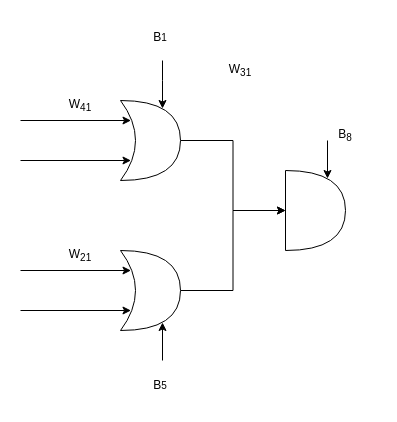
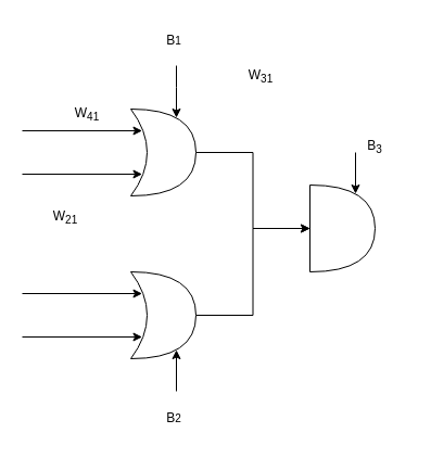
- <mxCell id="19" value="B&lt;sub&gt;8&lt;/sub&gt;" style="text;html=1;strokeColor=none;fillColor=none;align=center;verticalAlign=middle;whiteSpace=wrap;rounded=0;" vertex="1" parent="1"><mxGeometry x="315" y="120" width="60" height="30" as="geometry" /></mxCell>
+ <mxCell id="19" value="B&lt;sub&gt;3&lt;/sub&gt;" style="text;html=1;strokeColor=none;fillColor=none;align=center;verticalAlign=middle;whiteSpace=wrap;rounded=0;" vertex="1" parent="1"><mxGeometry x="315" y="120" width="60" height="30" as="geometry" /></mxCell>
- <mxCell id="15" value="W&lt;sub&gt;21&lt;/sub&gt;" style="text;html=1;strokeColor=none;fillColor=none;align=center;verticalAlign=middle;whiteSpace=wrap;rounded=0;" vertex="1" parent="1"><mxGeometry x="50" y="240" width="60" height="30" as="geometry" /></mxCell>
+ <mxCell id="15" value="W&lt;sub&gt;21&lt;/sub&gt;" style="text;html=1;strokeColor=none;fillColor=none;align=center;verticalAlign=middle;whiteSpace=wrap;rounded=0;" vertex="1" parent="1"><mxGeometry x="30" y="185" width="60" height="30" as="geometry" /></mxCell>
- <mxCell id="16" value="B&lt;span style=&quot;font-size: 10px&quot;&gt;5&lt;/span&gt;" style="text;html=1;strokeColor=none;fillColor=none;align=center;verticalAlign=middle;whiteSpace=wrap;rounded=0;" vertex="1" parent="1"><mxGeometry x="130" y="370" width="60" height="30" as="geometry" /></mxCell>
+ <mxCell id="16" value="B&lt;span style=&quot;font-size: 10px&quot;&gt;2&lt;/span&gt;" style="text;html=1;strokeColor=none;fillColor=none;align=center;verticalAlign=middle;whiteSpace=wrap;rounded=0;" vertex="1" parent="1"><mxGeometry x="130" y="370" width="60" height="30" as="geometry" /></mxCell>
